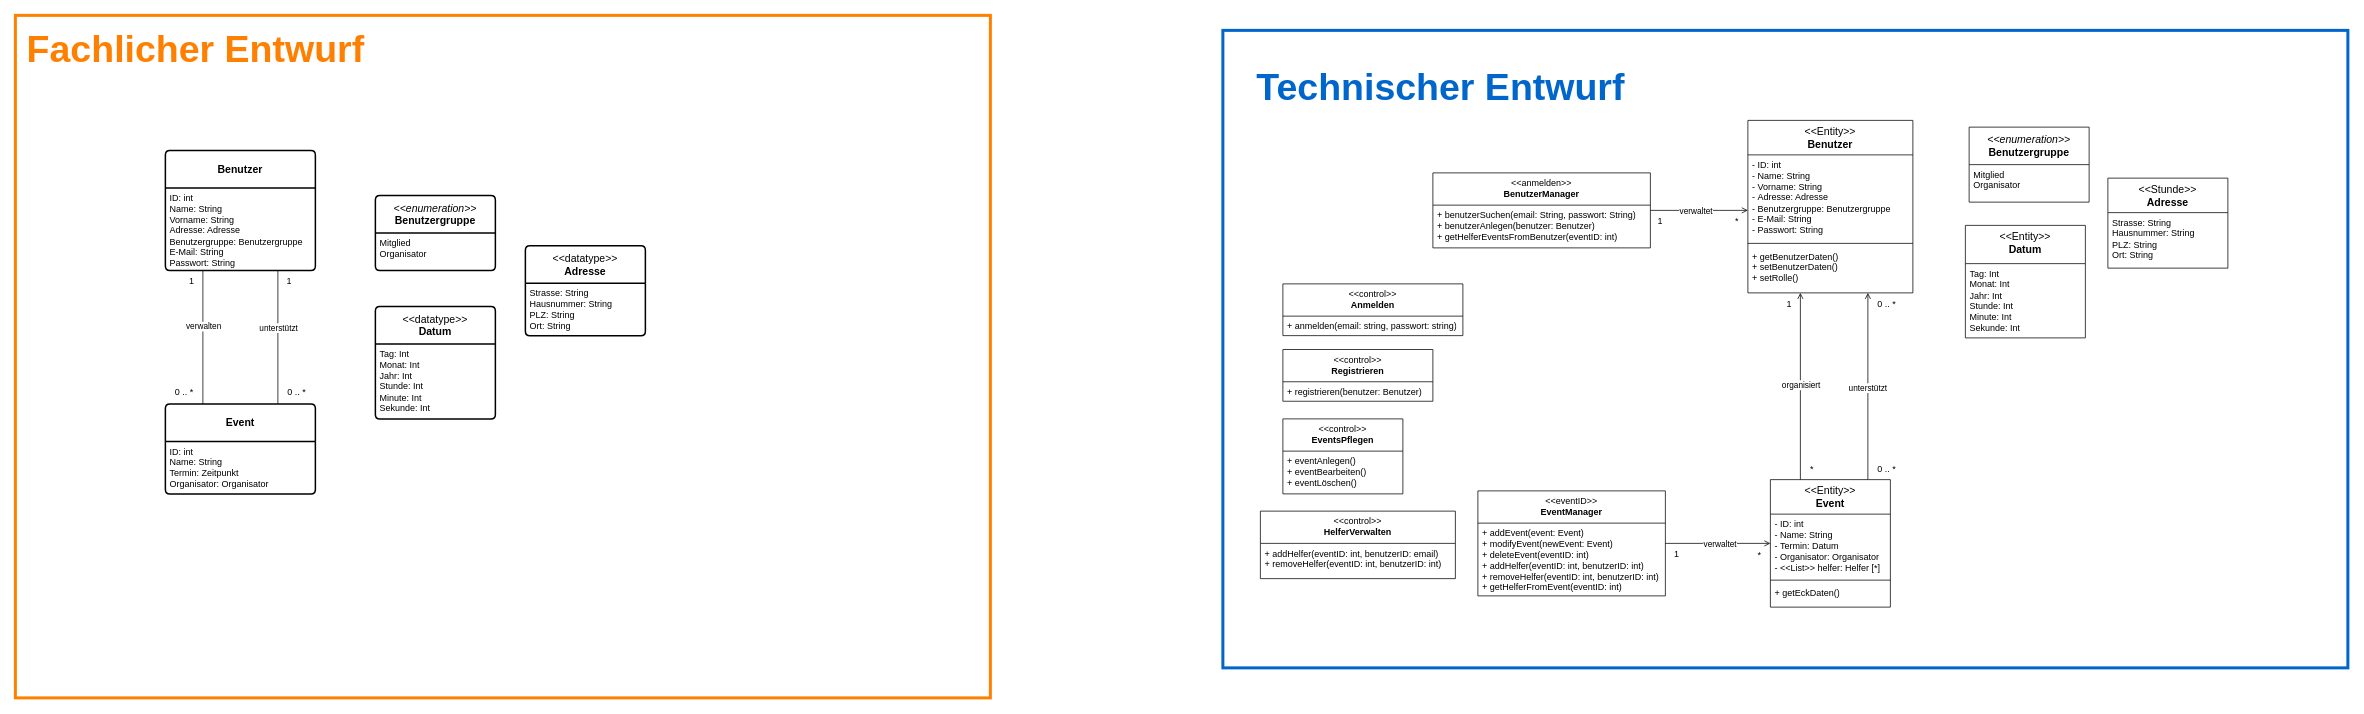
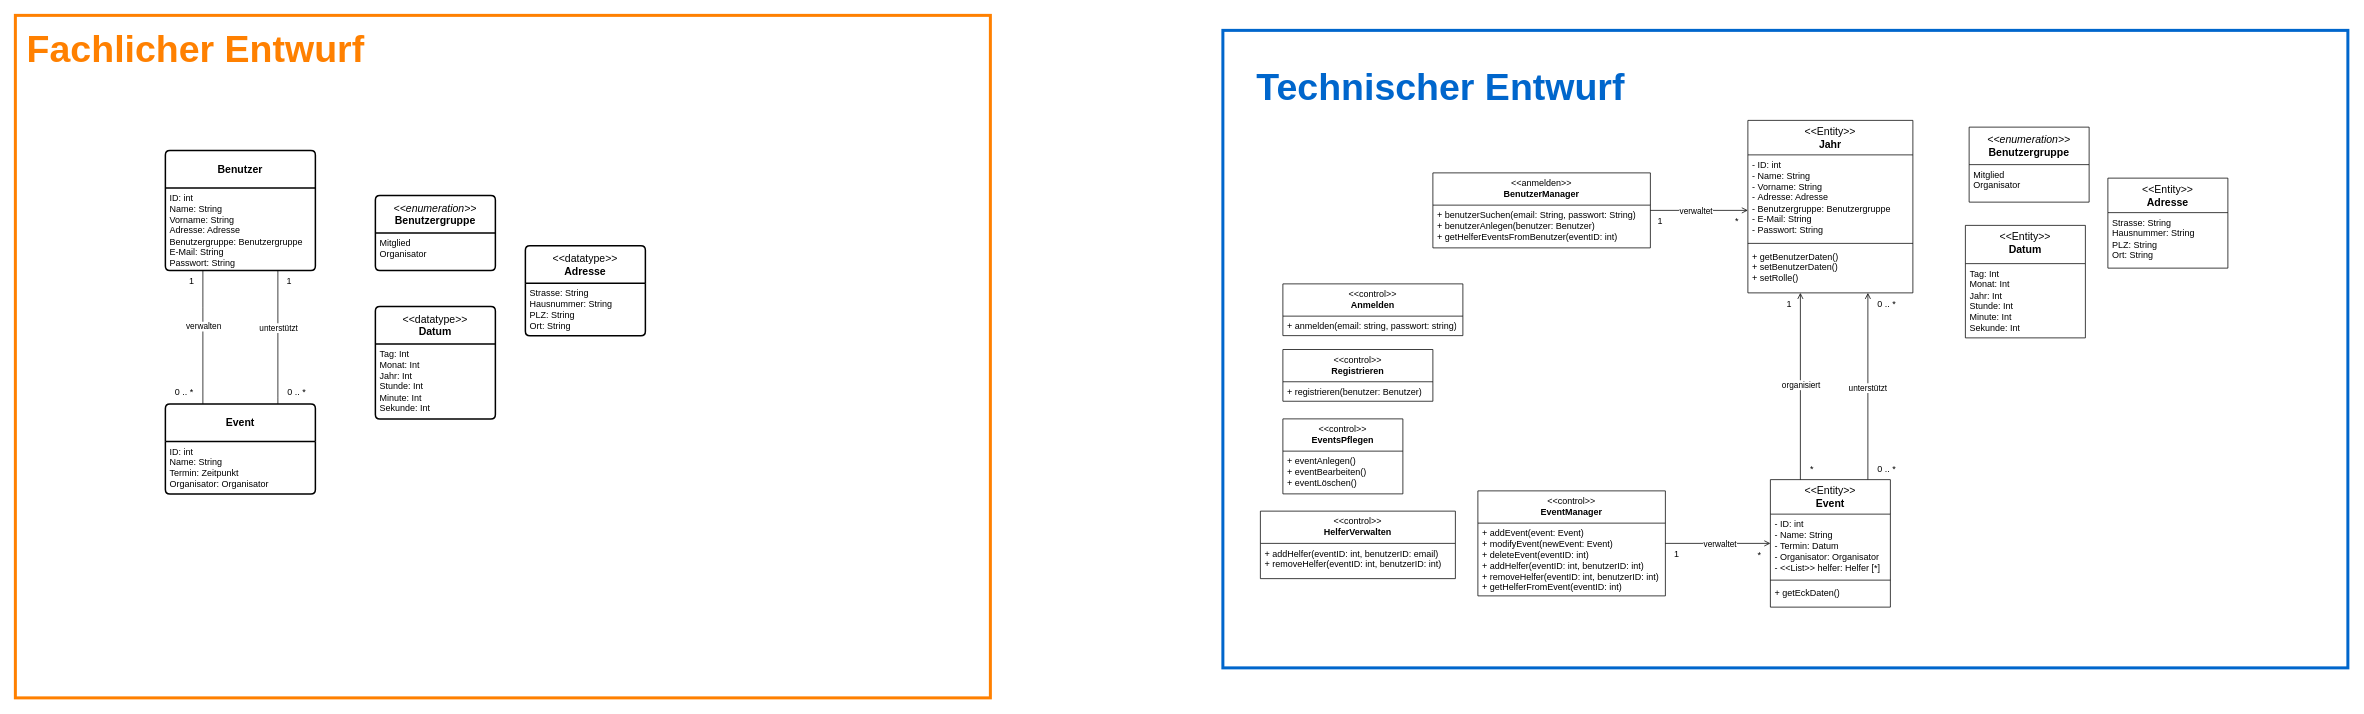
- <mxCell id="26" value="&lt;div style=&quot;font-size: 14px; font-weight: 400;&quot;&gt;&amp;lt;&amp;lt;Entity&amp;gt;&amp;gt;&lt;/div&gt;&lt;b style=&quot;font-size: 14px;&quot;&gt;Benutzer&lt;/b&gt;" style="swimlane;fontStyle=1;align=center;verticalAlign=top;childLayout=stackLayout;horizontal=1;startSize=46;horizontalStack=0;resizeParent=1;resizeParentMax=0;resizeLast=0;collapsible=1;marginBottom=0;whiteSpace=wrap;html=1;rounded=0;" parent="1" vertex="1"><mxGeometry x="2330" y="160" width="220" height="230" as="geometry" /></mxCell>
+ <mxCell id="26" value="&lt;div style=&quot;font-size: 14px; font-weight: 400;&quot;&gt;&amp;lt;&amp;lt;Entity&amp;gt;&amp;gt;&lt;/div&gt;&lt;b style=&quot;font-size: 14px;&quot;&gt;Jahr&lt;/b&gt;" style="swimlane;fontStyle=1;align=center;verticalAlign=top;childLayout=stackLayout;horizontal=1;startSize=46;horizontalStack=0;resizeParent=1;resizeParentMax=0;resizeLast=0;collapsible=1;marginBottom=0;whiteSpace=wrap;html=1;rounded=0;" parent="1" vertex="1"><mxGeometry x="2330" y="160" width="220" height="230" as="geometry" /></mxCell>
- <mxCell id="38" value="&lt;div style=&quot;font-size: 14px; font-weight: 400;&quot;&gt;&lt;span style=&quot;background-color: initial;&quot;&gt;&amp;lt;&amp;lt;Stunde&amp;gt;&amp;gt;&lt;/span&gt;&lt;/div&gt;&lt;div style=&quot;font-size: 14px; font-weight: 400;&quot;&gt;&lt;b style=&quot;background-color: initial;&quot;&gt;Adresse&lt;/b&gt;&lt;/div&gt;" style="swimlane;fontStyle=1;align=center;verticalAlign=top;childLayout=stackLayout;horizontal=1;startSize=46;horizontalStack=0;resizeParent=1;resizeParentMax=0;resizeLast=0;collapsible=1;marginBottom=0;whiteSpace=wrap;html=1;" parent="1" vertex="1"><mxGeometry x="2810" y="237" width="160" height="120" as="geometry" /></mxCell>
+ <mxCell id="38" value="&lt;div style=&quot;font-size: 14px; font-weight: 400;&quot;&gt;&lt;span style=&quot;background-color: initial;&quot;&gt;&amp;lt;&amp;lt;Entity&amp;gt;&amp;gt;&lt;/span&gt;&lt;/div&gt;&lt;div style=&quot;font-size: 14px; font-weight: 400;&quot;&gt;&lt;b style=&quot;background-color: initial;&quot;&gt;Adresse&lt;/b&gt;&lt;/div&gt;" style="swimlane;fontStyle=1;align=center;verticalAlign=top;childLayout=stackLayout;horizontal=1;startSize=46;horizontalStack=0;resizeParent=1;resizeParentMax=0;resizeLast=0;collapsible=1;marginBottom=0;whiteSpace=wrap;html=1;" parent="1" vertex="1"><mxGeometry x="2810" y="237" width="160" height="120" as="geometry" /></mxCell>
- <mxCell id="52" value="&lt;div&gt;&lt;span style=&quot;font-weight: normal;&quot;&gt;&amp;lt;&amp;lt;eventID&amp;gt;&amp;gt;&lt;/span&gt;&lt;/div&gt;EventManager" style="swimlane;fontStyle=1;align=center;verticalAlign=top;childLayout=stackLayout;horizontal=1;startSize=43;horizontalStack=0;resizeParent=1;resizeParentMax=0;resizeLast=0;collapsible=1;marginBottom=0;whiteSpace=wrap;html=1;" parent="1" vertex="1"><mxGeometry x="1970" y="654" width="250" height="140" as="geometry" /></mxCell>
+ <mxCell id="52" value="&lt;div&gt;&lt;span style=&quot;font-weight: normal;&quot;&gt;&amp;lt;&amp;lt;control&amp;gt;&amp;gt;&lt;/span&gt;&lt;/div&gt;EventManager" style="swimlane;fontStyle=1;align=center;verticalAlign=top;childLayout=stackLayout;horizontal=1;startSize=43;horizontalStack=0;resizeParent=1;resizeParentMax=0;resizeLast=0;collapsible=1;marginBottom=0;whiteSpace=wrap;html=1;" parent="1" vertex="1"><mxGeometry x="1970" y="654" width="250" height="140" as="geometry" /></mxCell>
